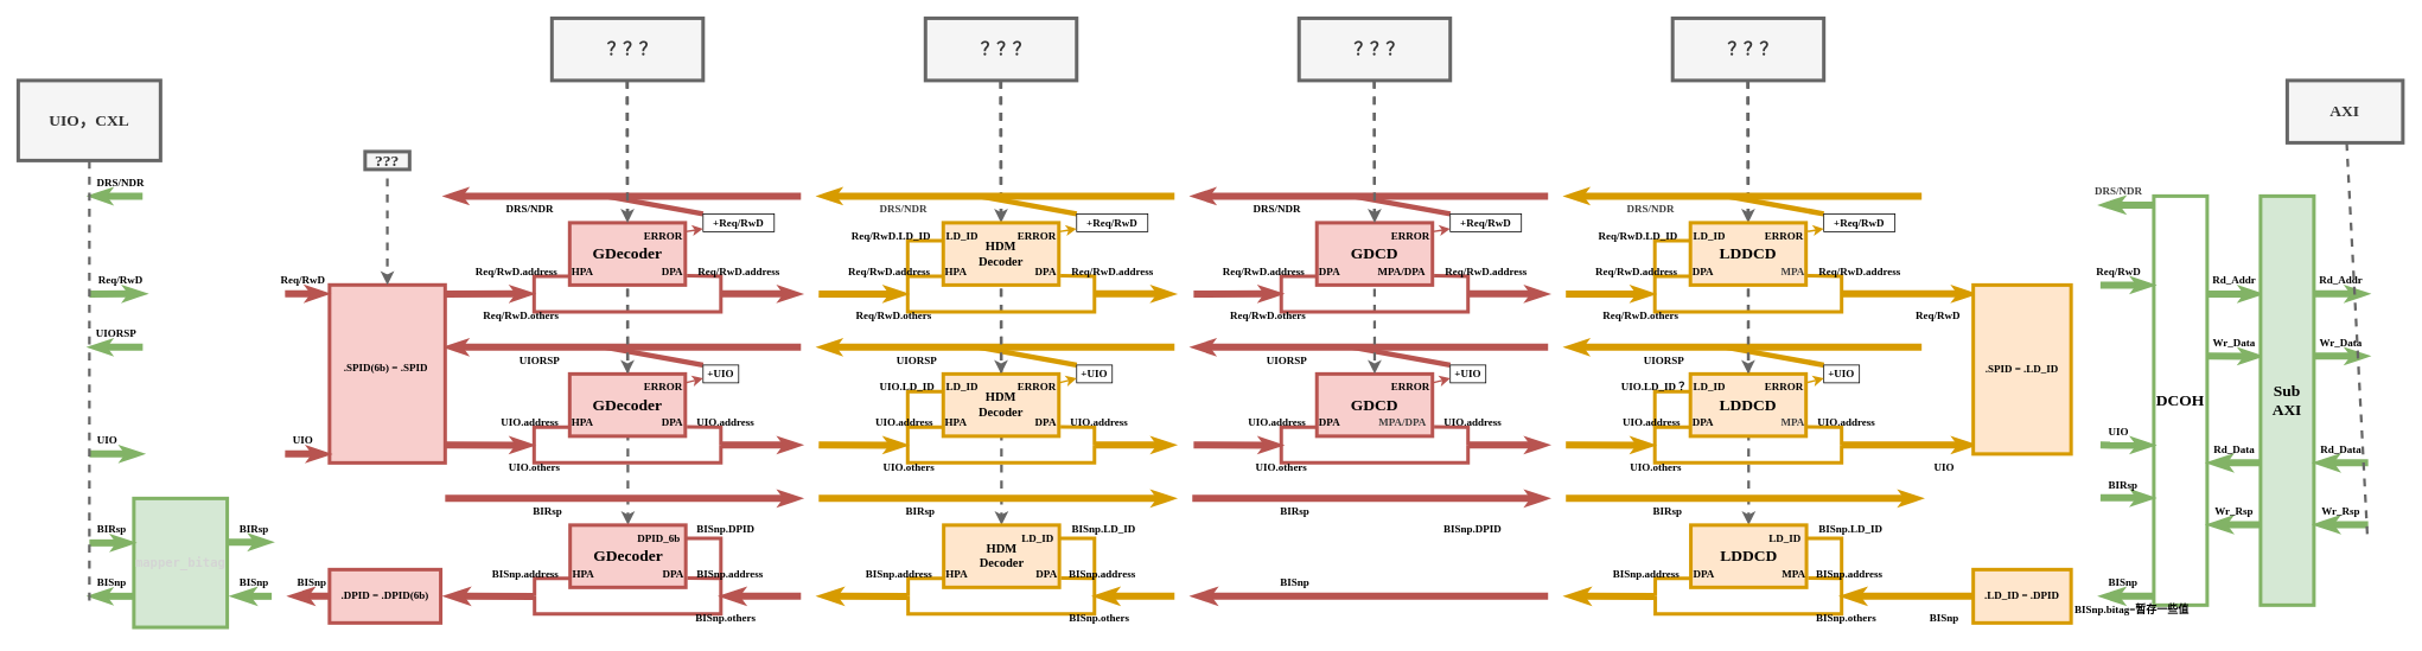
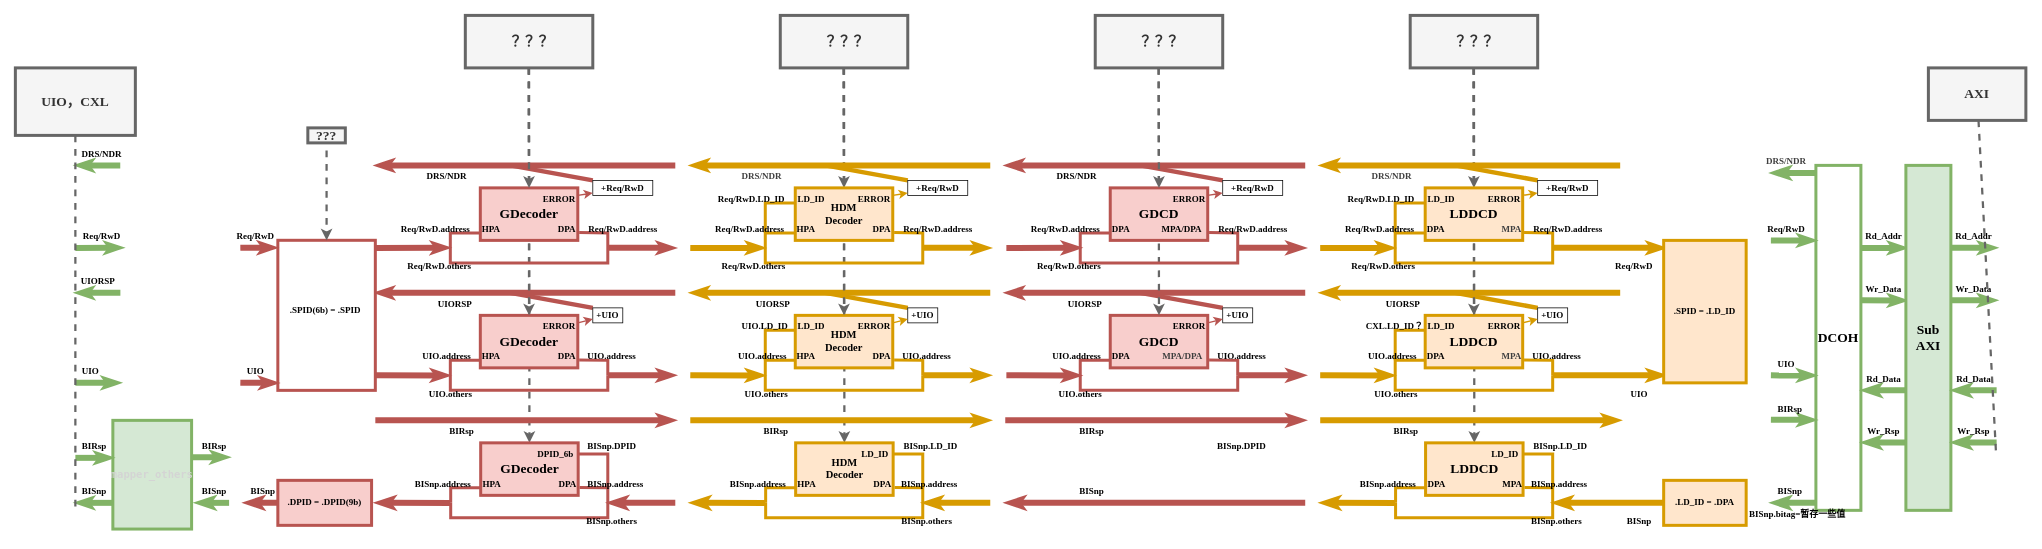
- <mxCell id="251" value="&lt;b&gt;&lt;font face=&quot;Georgia&quot;&gt;.SPID(6b) =&amp;nbsp;&lt;/font&gt;&lt;/b&gt;&lt;b&gt;&lt;font face=&quot;Georgia&quot;&gt;.SPID&amp;nbsp;&lt;/font&gt;&lt;/b&gt;&lt;div&gt;&lt;br&gt;&lt;/div&gt;" style="rounded=0;whiteSpace=wrap;html=1;strokeWidth=4;fillColor=#f8cecc;strokeColor=#b85450;" parent="1" vertex="1"><mxGeometry x="370" y="319.89" width="130" height="200.11" as="geometry" /></mxCell>
+ <mxCell id="251" value="&lt;b&gt;&lt;font face=&quot;Georgia&quot;&gt;.SPID(6b) =&amp;nbsp;&lt;/font&gt;&lt;/b&gt;&lt;b&gt;&lt;font face=&quot;Georgia&quot;&gt;.SPID&amp;nbsp;&lt;/font&gt;&lt;/b&gt;&lt;div&gt;&lt;br&gt;&lt;/div&gt;" style="rounded=0;whiteSpace=wrap;html=1;strokeWidth=4;fillColor=#ffffff;strokeColor=#b85450;" parent="1" vertex="1"><mxGeometry x="370" y="319.89" width="130" height="200.11" as="geometry" /></mxCell>
- <mxCell id="197" value="&lt;b style=&quot;&quot;&gt;&lt;font face=&quot;Georgia&quot;&gt;UIO.LD_ID？&lt;/font&gt;&lt;/b&gt;" style="text;html=1;align=center;verticalAlign=middle;resizable=0;points=[];autosize=1;strokeColor=none;fillColor=none;" parent="1" vertex="1"><mxGeometry x="1804" y="420" width="110" height="30" as="geometry" /></mxCell>
+ <mxCell id="197" value="&lt;b style=&quot;&quot;&gt;&lt;font face=&quot;Georgia&quot;&gt;CXL.LD_ID？&lt;/font&gt;&lt;/b&gt;" style="text;html=1;align=center;verticalAlign=middle;resizable=0;points=[];autosize=1;strokeColor=none;fillColor=none;" parent="1" vertex="1"><mxGeometry x="1804" y="420" width="110" height="30" as="geometry" /></mxCell>
- <mxCell id="263" value="&lt;div style=&quot;color: rgb(212, 212, 212); font-family: Consolas, 微软雅黑, monospace, Consolas, &amp;quot;Courier New&amp;quot;, monospace; font-size: 14px; line-height: 21px; white-space: pre;&quot;&gt;&lt;span&gt;&lt;b&gt;mapper_bitag&lt;/b&gt;&lt;/span&gt;&lt;/div&gt;" style="rounded=0;whiteSpace=wrap;html=1;strokeWidth=4;fillColor=#d5e8d4;strokeColor=#82b366;" parent="1" vertex="1"><mxGeometry x="150" y="560" width="105" height="144.94" as="geometry" /></mxCell>
+ <mxCell id="263" value="&lt;div style=&quot;color: rgb(212, 212, 212); font-family: Consolas, 微软雅黑, monospace, Consolas, &amp;quot;Courier New&amp;quot;, monospace; font-size: 14px; line-height: 21px; white-space: pre;&quot;&gt;&lt;span&gt;&lt;b&gt;mapper_others&lt;/b&gt;&lt;/span&gt;&lt;/div&gt;" style="rounded=0;whiteSpace=wrap;html=1;strokeWidth=4;fillColor=#d5e8d4;strokeColor=#82b366;" parent="1" vertex="1"><mxGeometry x="150" y="560" width="105" height="144.94" as="geometry" /></mxCell>
- <mxCell id="258" value="&lt;b&gt;&lt;font face=&quot;Georgia&quot;&gt;.DPID = .DPID(6b)&lt;/font&gt;&lt;/b&gt;" style="rounded=0;whiteSpace=wrap;html=1;strokeWidth=4;fillColor=#f8cecc;strokeColor=#b85450;" parent="1" vertex="1"><mxGeometry x="370" y="640" width="125" height="60" as="geometry" /></mxCell>
+ <mxCell id="258" value="&lt;b&gt;&lt;font face=&quot;Georgia&quot;&gt;.DPID = .DPID(9b)&lt;/font&gt;&lt;/b&gt;" style="rounded=0;whiteSpace=wrap;html=1;strokeWidth=4;fillColor=#f8cecc;strokeColor=#b85450;" parent="1" vertex="1"><mxGeometry x="370" y="640" width="125" height="60" as="geometry" /></mxCell>
- <mxCell id="220" value="&lt;b&gt;&lt;font face=&quot;Georgia&quot;&gt;.LD_ID = .DPID&lt;/font&gt;&lt;/b&gt;" style="rounded=0;whiteSpace=wrap;html=1;strokeWidth=4;fillColor=#ffe6cc;strokeColor=#d79b00;" parent="1" vertex="1"><mxGeometry x="2218" y="640" width="110" height="60" as="geometry" /></mxCell>
+ <mxCell id="220" value="&lt;b&gt;&lt;font face=&quot;Georgia&quot;&gt;.LD_ID = .DPA&lt;/font&gt;&lt;/b&gt;" style="rounded=0;whiteSpace=wrap;html=1;strokeWidth=4;fillColor=#ffe6cc;strokeColor=#d79b00;" parent="1" vertex="1"><mxGeometry x="2218" y="640" width="110" height="60" as="geometry" /></mxCell>
